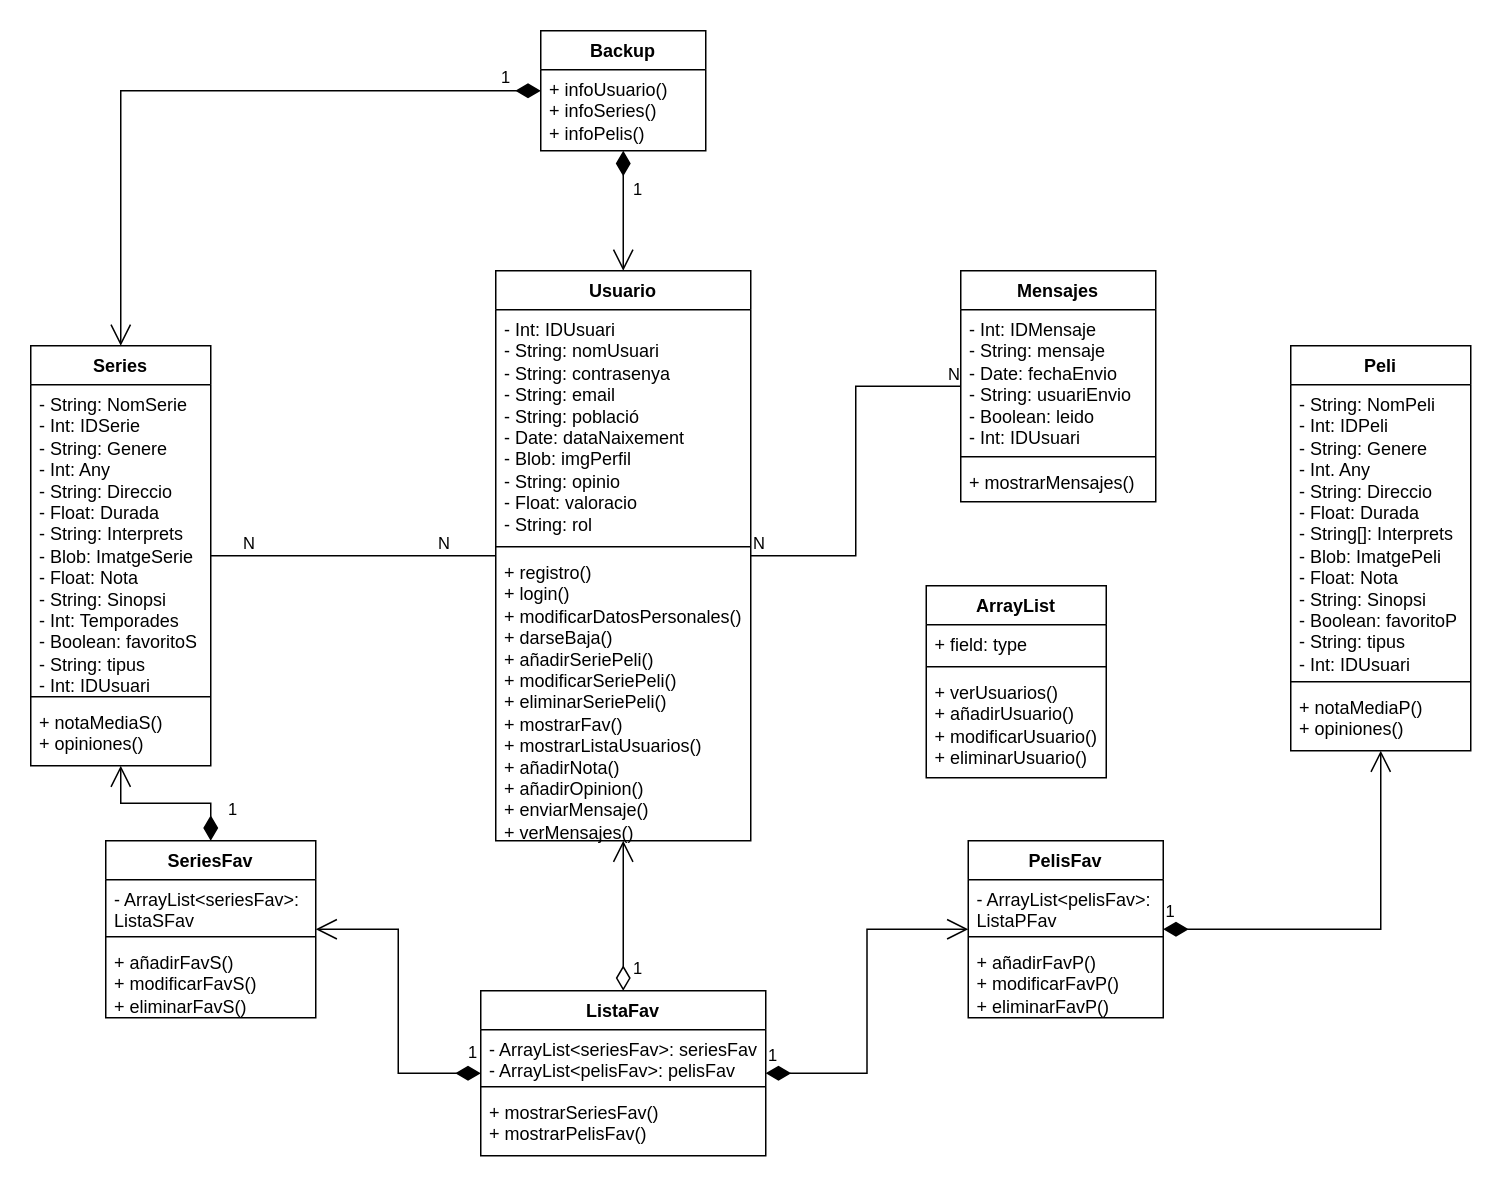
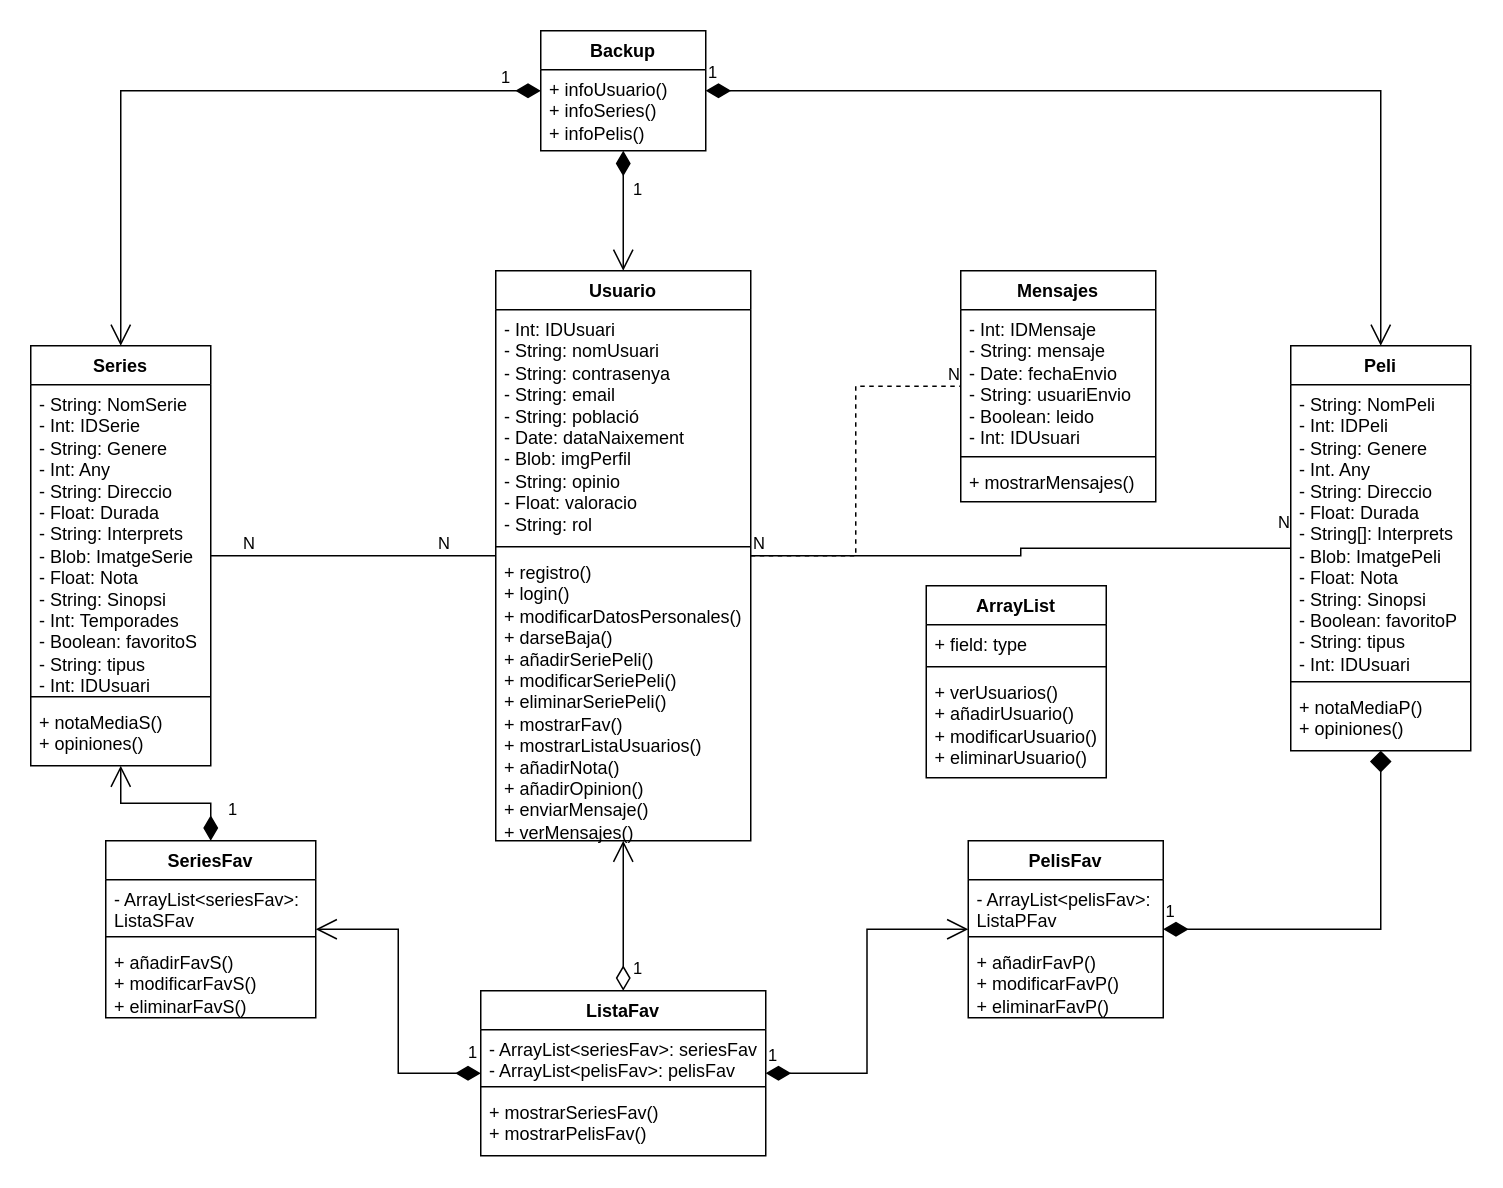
+ <mxCell id="51" value="1" style="endArrow=open;html=1;endSize=12;startArrow=diamondThin;startSize=14;startFill=1;edgeStyle=orthogonalEdgeStyle;align=left;verticalAlign=bottom;rounded=0;" parent="1" source="47" target="10" edge="1"><mxGeometry x="-1" y="3" relative="1" as="geometry"><mxPoint x="320" y="210" as="sourcePoint" /><mxPoint x="480" y="210" as="targetPoint" /></mxGeometry></mxCell>
- <mxCell id="26" value="" style="endArrow=none;html=1;edgeStyle=orthogonalEdgeStyle;rounded=0;" parent="1" source="2" target="22" edge="1"><mxGeometry relative="1" as="geometry"><mxPoint x="310" y="480" as="sourcePoint" /><mxPoint x="470" y="480" as="targetPoint" /></mxGeometry></mxCell>
+ <mxCell id="26" value="" style="endArrow=none;html=1;edgeStyle=orthogonalEdgeStyle;rounded=0;dashed=1;" parent="1" source="2" target="22" edge="1"><mxGeometry relative="1" as="geometry"><mxPoint x="310" y="480" as="sourcePoint" /><mxPoint x="470" y="480" as="targetPoint" /></mxGeometry></mxCell>
+ <mxCell id="32" value="" style="endArrow=none;html=1;edgeStyle=orthogonalEdgeStyle;rounded=0;" parent="1" source="2" target="10" edge="1"><mxGeometry relative="1" as="geometry"><mxPoint x="360" y="480" as="sourcePoint" /><mxPoint x="520" y="480" as="targetPoint" /></mxGeometry></mxCell>
+ <mxCell id="33" value="N" style="edgeLabel;resizable=0;html=1;align=right;verticalAlign=bottom;" parent="32" connectable="0" vertex="1"><mxGeometry x="1" relative="1" as="geometry"><mxPoint y="-9" as="offset" /></mxGeometry></mxCell>
- <mxCell id="34" value="1" style="endArrow=open;html=1;endSize=12;startArrow=diamondThin;startSize=14;startFill=1;edgeStyle=orthogonalEdgeStyle;align=left;verticalAlign=bottom;rounded=0;" parent="1" source="14" target="10" edge="1"><mxGeometry x="-1" y="3" relative="1" as="geometry"><mxPoint x="360" y="480" as="sourcePoint" /><mxPoint x="520" y="480" as="targetPoint" /></mxGeometry></mxCell>
+ <mxCell id="34" value="1" style="endArrow=diamond;html=1;endSize=12;startArrow=diamondThin;startSize=14;startFill=1;edgeStyle=orthogonalEdgeStyle;align=left;verticalAlign=bottom;rounded=0;" parent="1" source="14" target="10" edge="1"><mxGeometry x="-1" y="3" relative="1" as="geometry"><mxPoint x="360" y="480" as="sourcePoint" /><mxPoint x="520" y="480" as="targetPoint" /></mxGeometry></mxCell>
